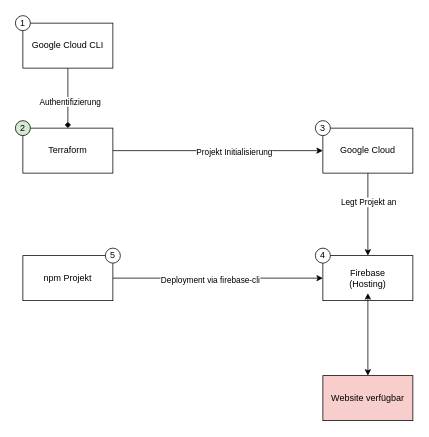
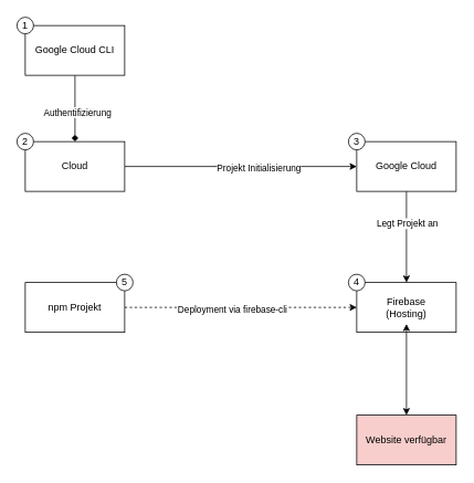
- <mxCell id="17" value="2" style="ellipse;whiteSpace=wrap;html=1;fillColor=#d5e8d4;" vertex="1" parent="1"><mxGeometry x="20" y="160" width="20" height="20" as="geometry" /></mxCell>
+ <mxCell id="17" value="2" style="ellipse;whiteSpace=wrap;html=1;" vertex="1" parent="1"><mxGeometry x="20" y="160" width="20" height="20" as="geometry" /></mxCell>
- <mxCell id="4" value="Terraform" style="rounded=0;whiteSpace=wrap;html=1;" parent="1" vertex="1"><mxGeometry x="30" y="170" width="120" height="60" as="geometry" /></mxCell>
+ <mxCell id="4" value="Cloud" style="rounded=0;whiteSpace=wrap;html=1;" parent="1" vertex="1"><mxGeometry x="30" y="170" width="120" height="60" as="geometry" /></mxCell>
- <mxCell id="10" style="edgeStyle=orthogonalEdgeStyle;rounded=0;orthogonalLoop=1;jettySize=auto;html=1;entryX=0;entryY=0.5;entryDx=0;entryDy=0;" parent="1" source="12" target="6" edge="1"><mxGeometry relative="1" as="geometry" /></mxCell>
+ <mxCell id="10" style="edgeStyle=orthogonalEdgeStyle;rounded=0;orthogonalLoop=1;jettySize=auto;html=1;entryX=0;entryY=0.5;entryDx=0;entryDy=0;dashed=1;" parent="1" source="12" target="6" edge="1"><mxGeometry relative="1" as="geometry" /></mxCell>
